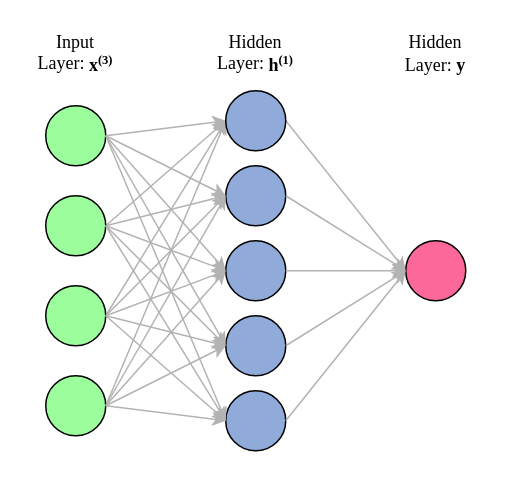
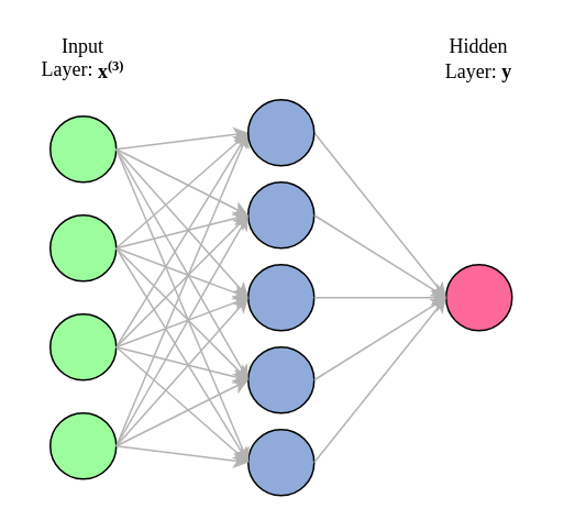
- <mxCell id="37" value="Hidden Layer:&amp;nbsp;&lt;b&gt;h&lt;span style=&quot;font-size: 10px&quot;&gt;&lt;sup&gt;(1)&lt;/sup&gt;&lt;/span&gt;&lt;/b&gt;" style="text;html=1;strokeColor=none;fillColor=none;align=center;verticalAlign=middle;whiteSpace=wrap;rounded=0;fontFamily=Times New Roman;" vertex="1" parent="1"><mxGeometry x="140" y="20" width="60" height="30" as="geometry" /></mxCell>
